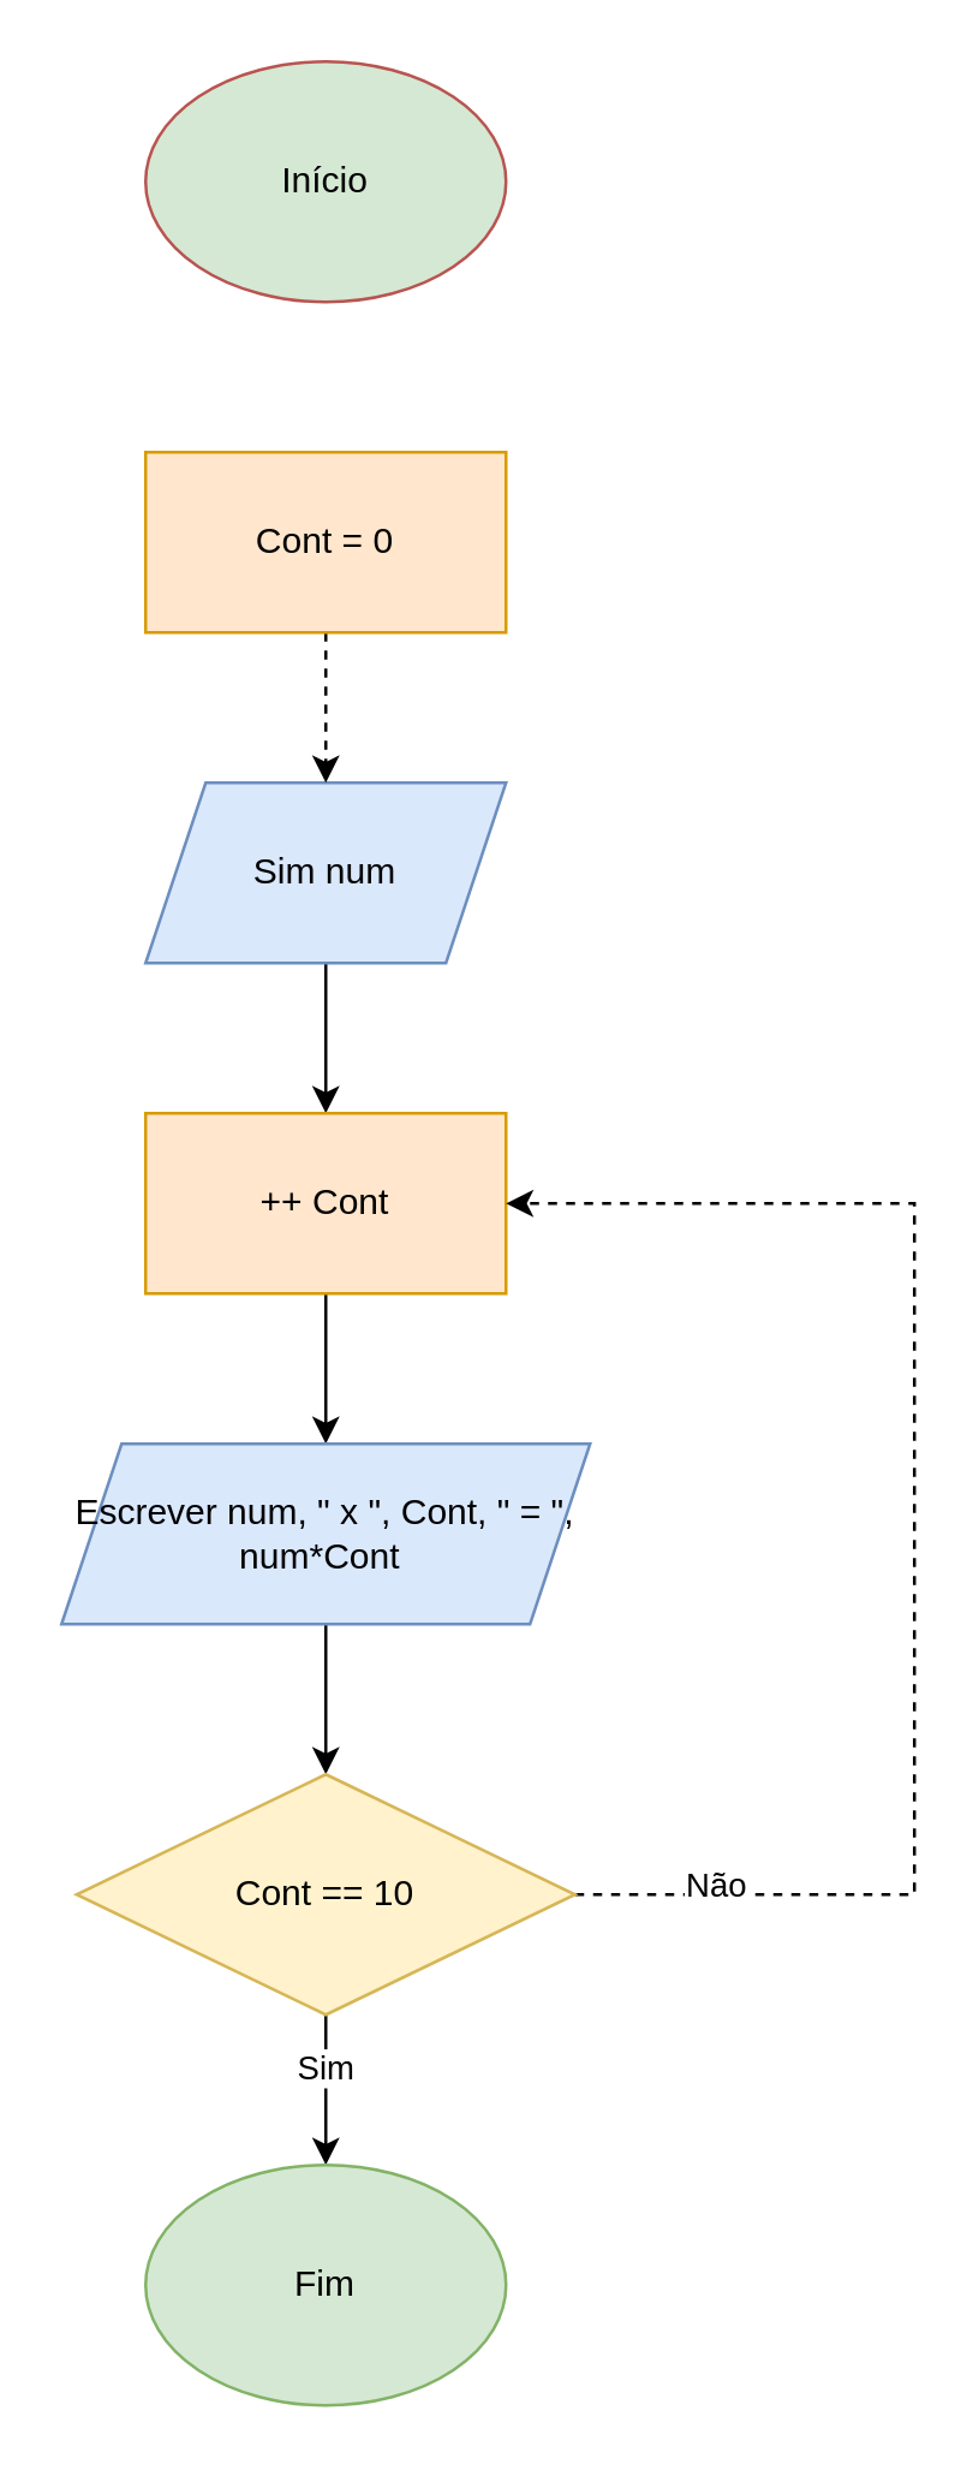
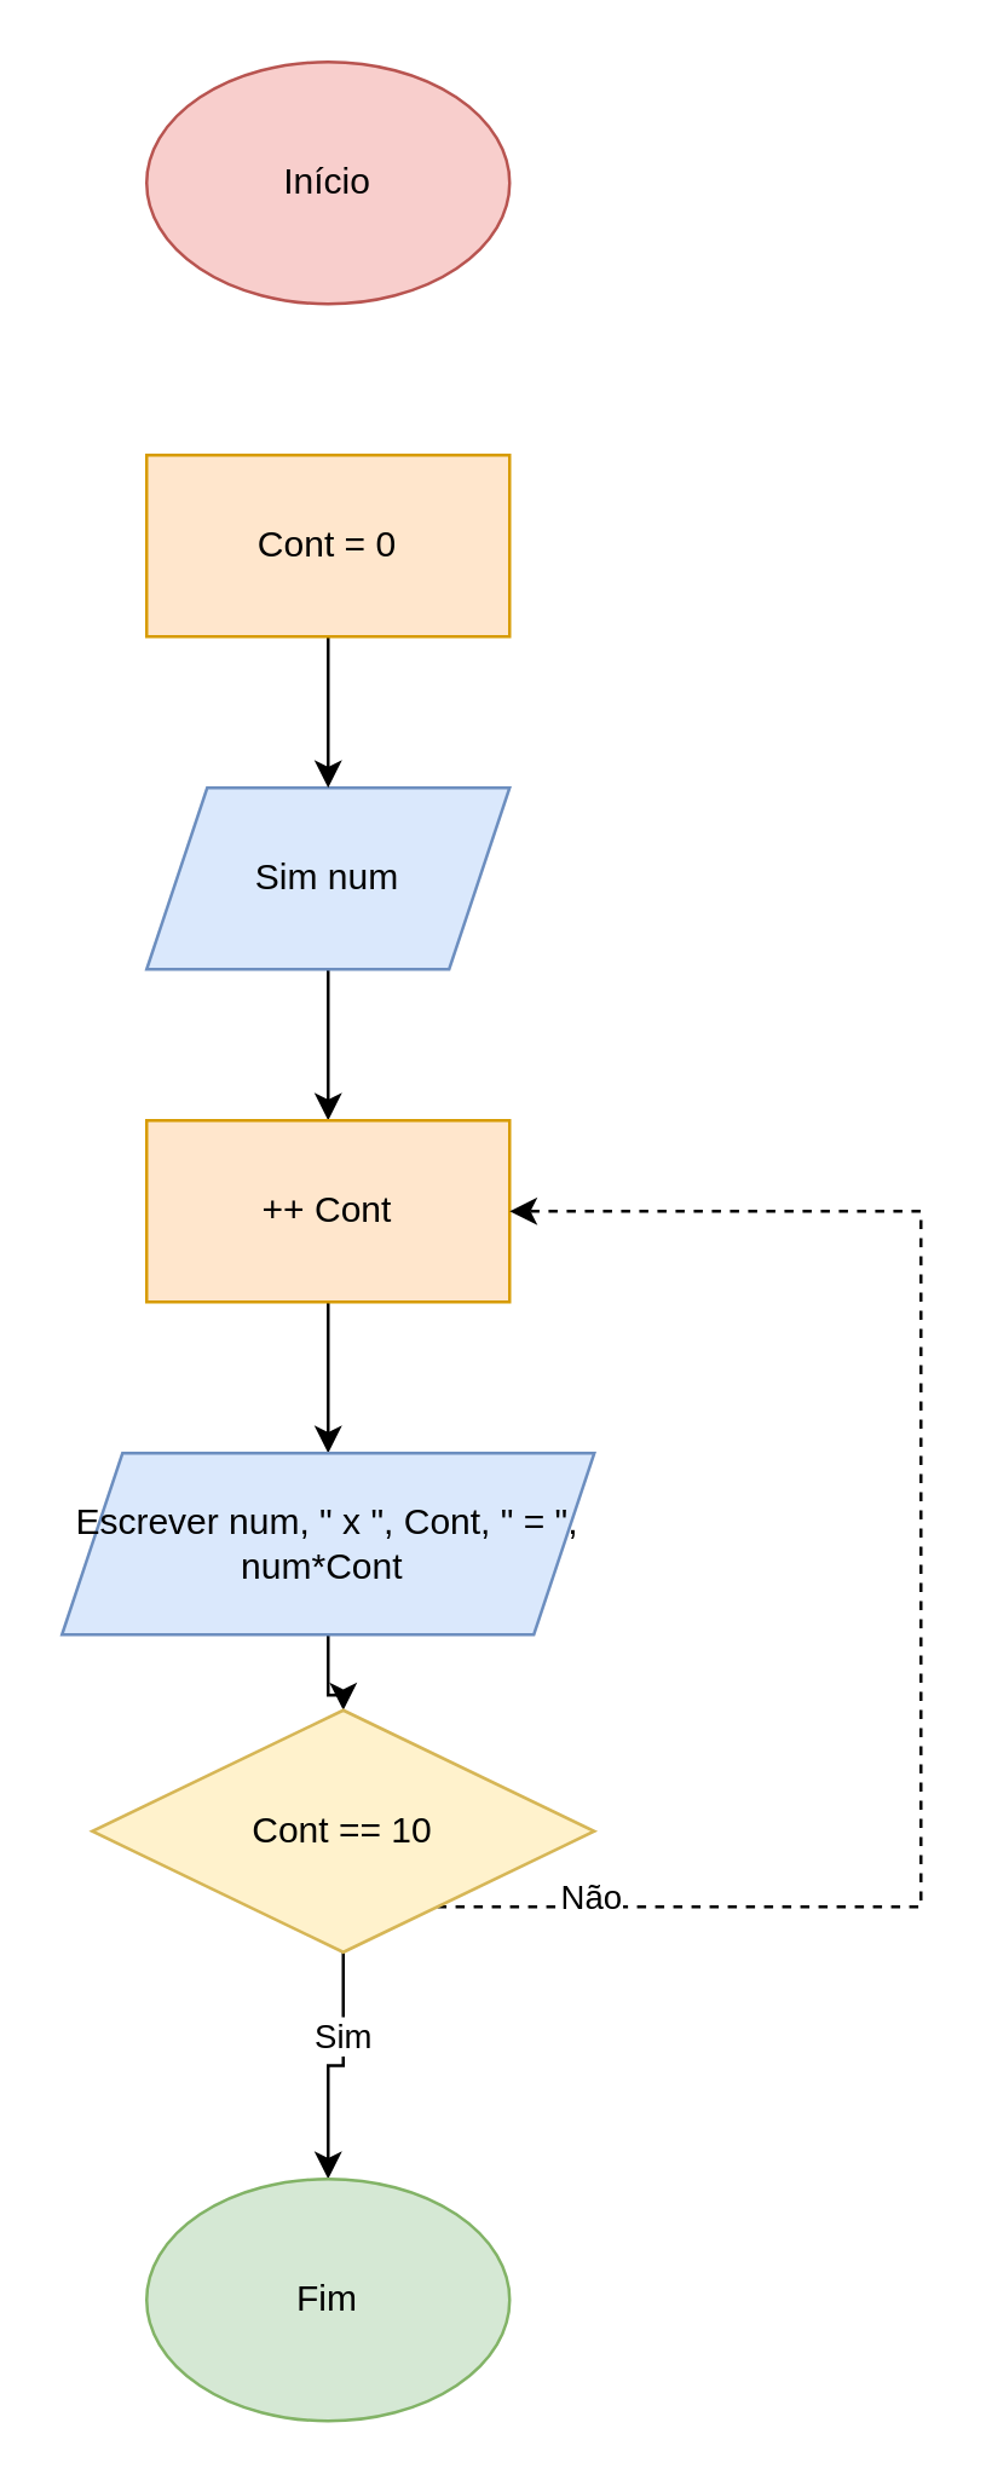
- <mxCell id="2" value="Início" style="ellipse;whiteSpace=wrap;html=1;fillColor=#d5e8d4;strokeColor=#b85450;" parent="1" vertex="1"><mxGeometry x="48" y="20" width="120" height="80" as="geometry" /></mxCell>
+ <mxCell id="2" value="Início" style="ellipse;whiteSpace=wrap;html=1;fillColor=#f8cecc;strokeColor=#b85450;" parent="1" vertex="1"><mxGeometry x="48" y="20" width="120" height="80" as="geometry" /></mxCell>
- <mxCell id="5" value="" style="edgeStyle=orthogonalEdgeStyle;rounded=0;orthogonalLoop=1;jettySize=auto;html=1;dashed=1;" edge="1" parent="1" source="6" target="4"><mxGeometry relative="1" as="geometry" /></mxCell>
+ <mxCell id="5" value="" style="edgeStyle=orthogonalEdgeStyle;rounded=0;orthogonalLoop=1;jettySize=auto;html=1;" edge="1" parent="1" source="6" target="4"><mxGeometry relative="1" as="geometry" /></mxCell>
- <mxCell id="15" value="Cont == 10" style="rhombus;whiteSpace=wrap;html=1;fillColor=#fff2cc;strokeColor=#d6b656;" vertex="1" parent="1"><mxGeometry x="25" y="590" width="166" height="80" as="geometry" /></mxCell>
+ <mxCell id="15" value="Cont == 10" style="rhombus;whiteSpace=wrap;html=1;fillColor=#fff2cc;strokeColor=#d6b656;" vertex="1" parent="1"><mxGeometry x="30" y="565" width="166" height="80" as="geometry" /></mxCell>
